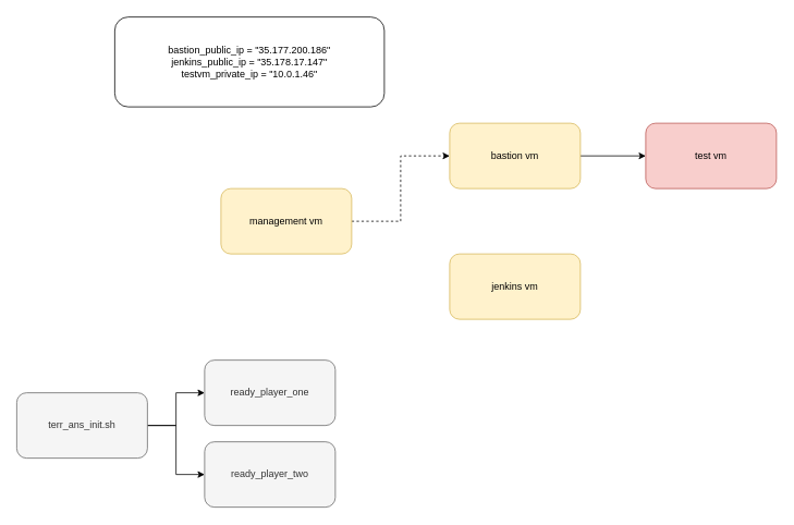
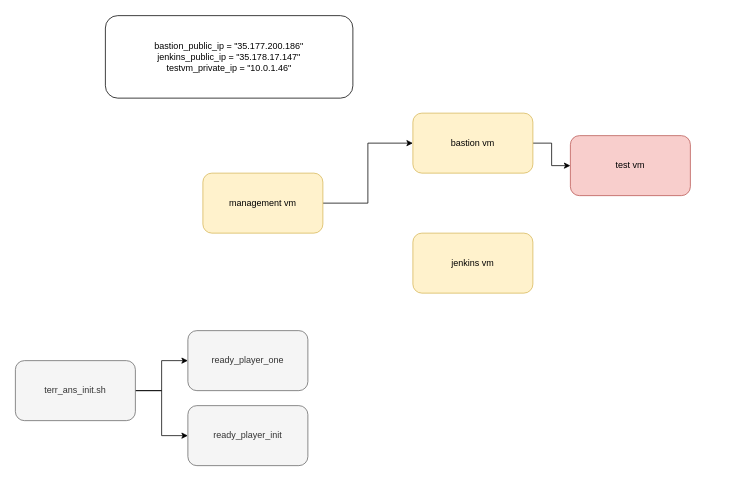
- <mxCell id="7" value="test vm" style="rounded=1;whiteSpace=wrap;html=1;fillColor=#f8cecc;strokeColor=#b85450;" vertex="1" parent="1"><mxGeometry x="790" y="150" width="160" height="80" as="geometry" /></mxCell>
+ <mxCell id="7" value="test vm" style="rounded=1;whiteSpace=wrap;html=1;fillColor=#f8cecc;strokeColor=#b85450;" vertex="1" parent="1"><mxGeometry x="760" y="180" width="160" height="80" as="geometry" /></mxCell>
- <mxCell id="2" style="edgeStyle=orthogonalEdgeStyle;rounded=0;orthogonalLoop=1;jettySize=auto;html=1;entryX=0;entryY=0.5;entryDx=0;entryDy=0;dashed=1;" edge="1" parent="1" source="3" target="6"><mxGeometry relative="1" as="geometry" /></mxCell>
+ <mxCell id="2" style="edgeStyle=orthogonalEdgeStyle;rounded=0;orthogonalLoop=1;jettySize=auto;html=1;entryX=0;entryY=0.5;entryDx=0;entryDy=0;" edge="1" parent="1" source="3" target="6"><mxGeometry relative="1" as="geometry" /></mxCell>
- <mxCell id="13" value="ready_player_two" style="rounded=1;whiteSpace=wrap;html=1;fillColor=#f5f5f5;strokeColor=#666666;fontColor=#333333;" vertex="1" parent="1"><mxGeometry x="250" y="540" width="160" height="80" as="geometry" /></mxCell>
+ <mxCell id="13" value="ready_player_init" style="rounded=1;whiteSpace=wrap;html=1;fillColor=#f5f5f5;strokeColor=#666666;fontColor=#333333;" vertex="1" parent="1"><mxGeometry x="250" y="540" width="160" height="80" as="geometry" /></mxCell>
